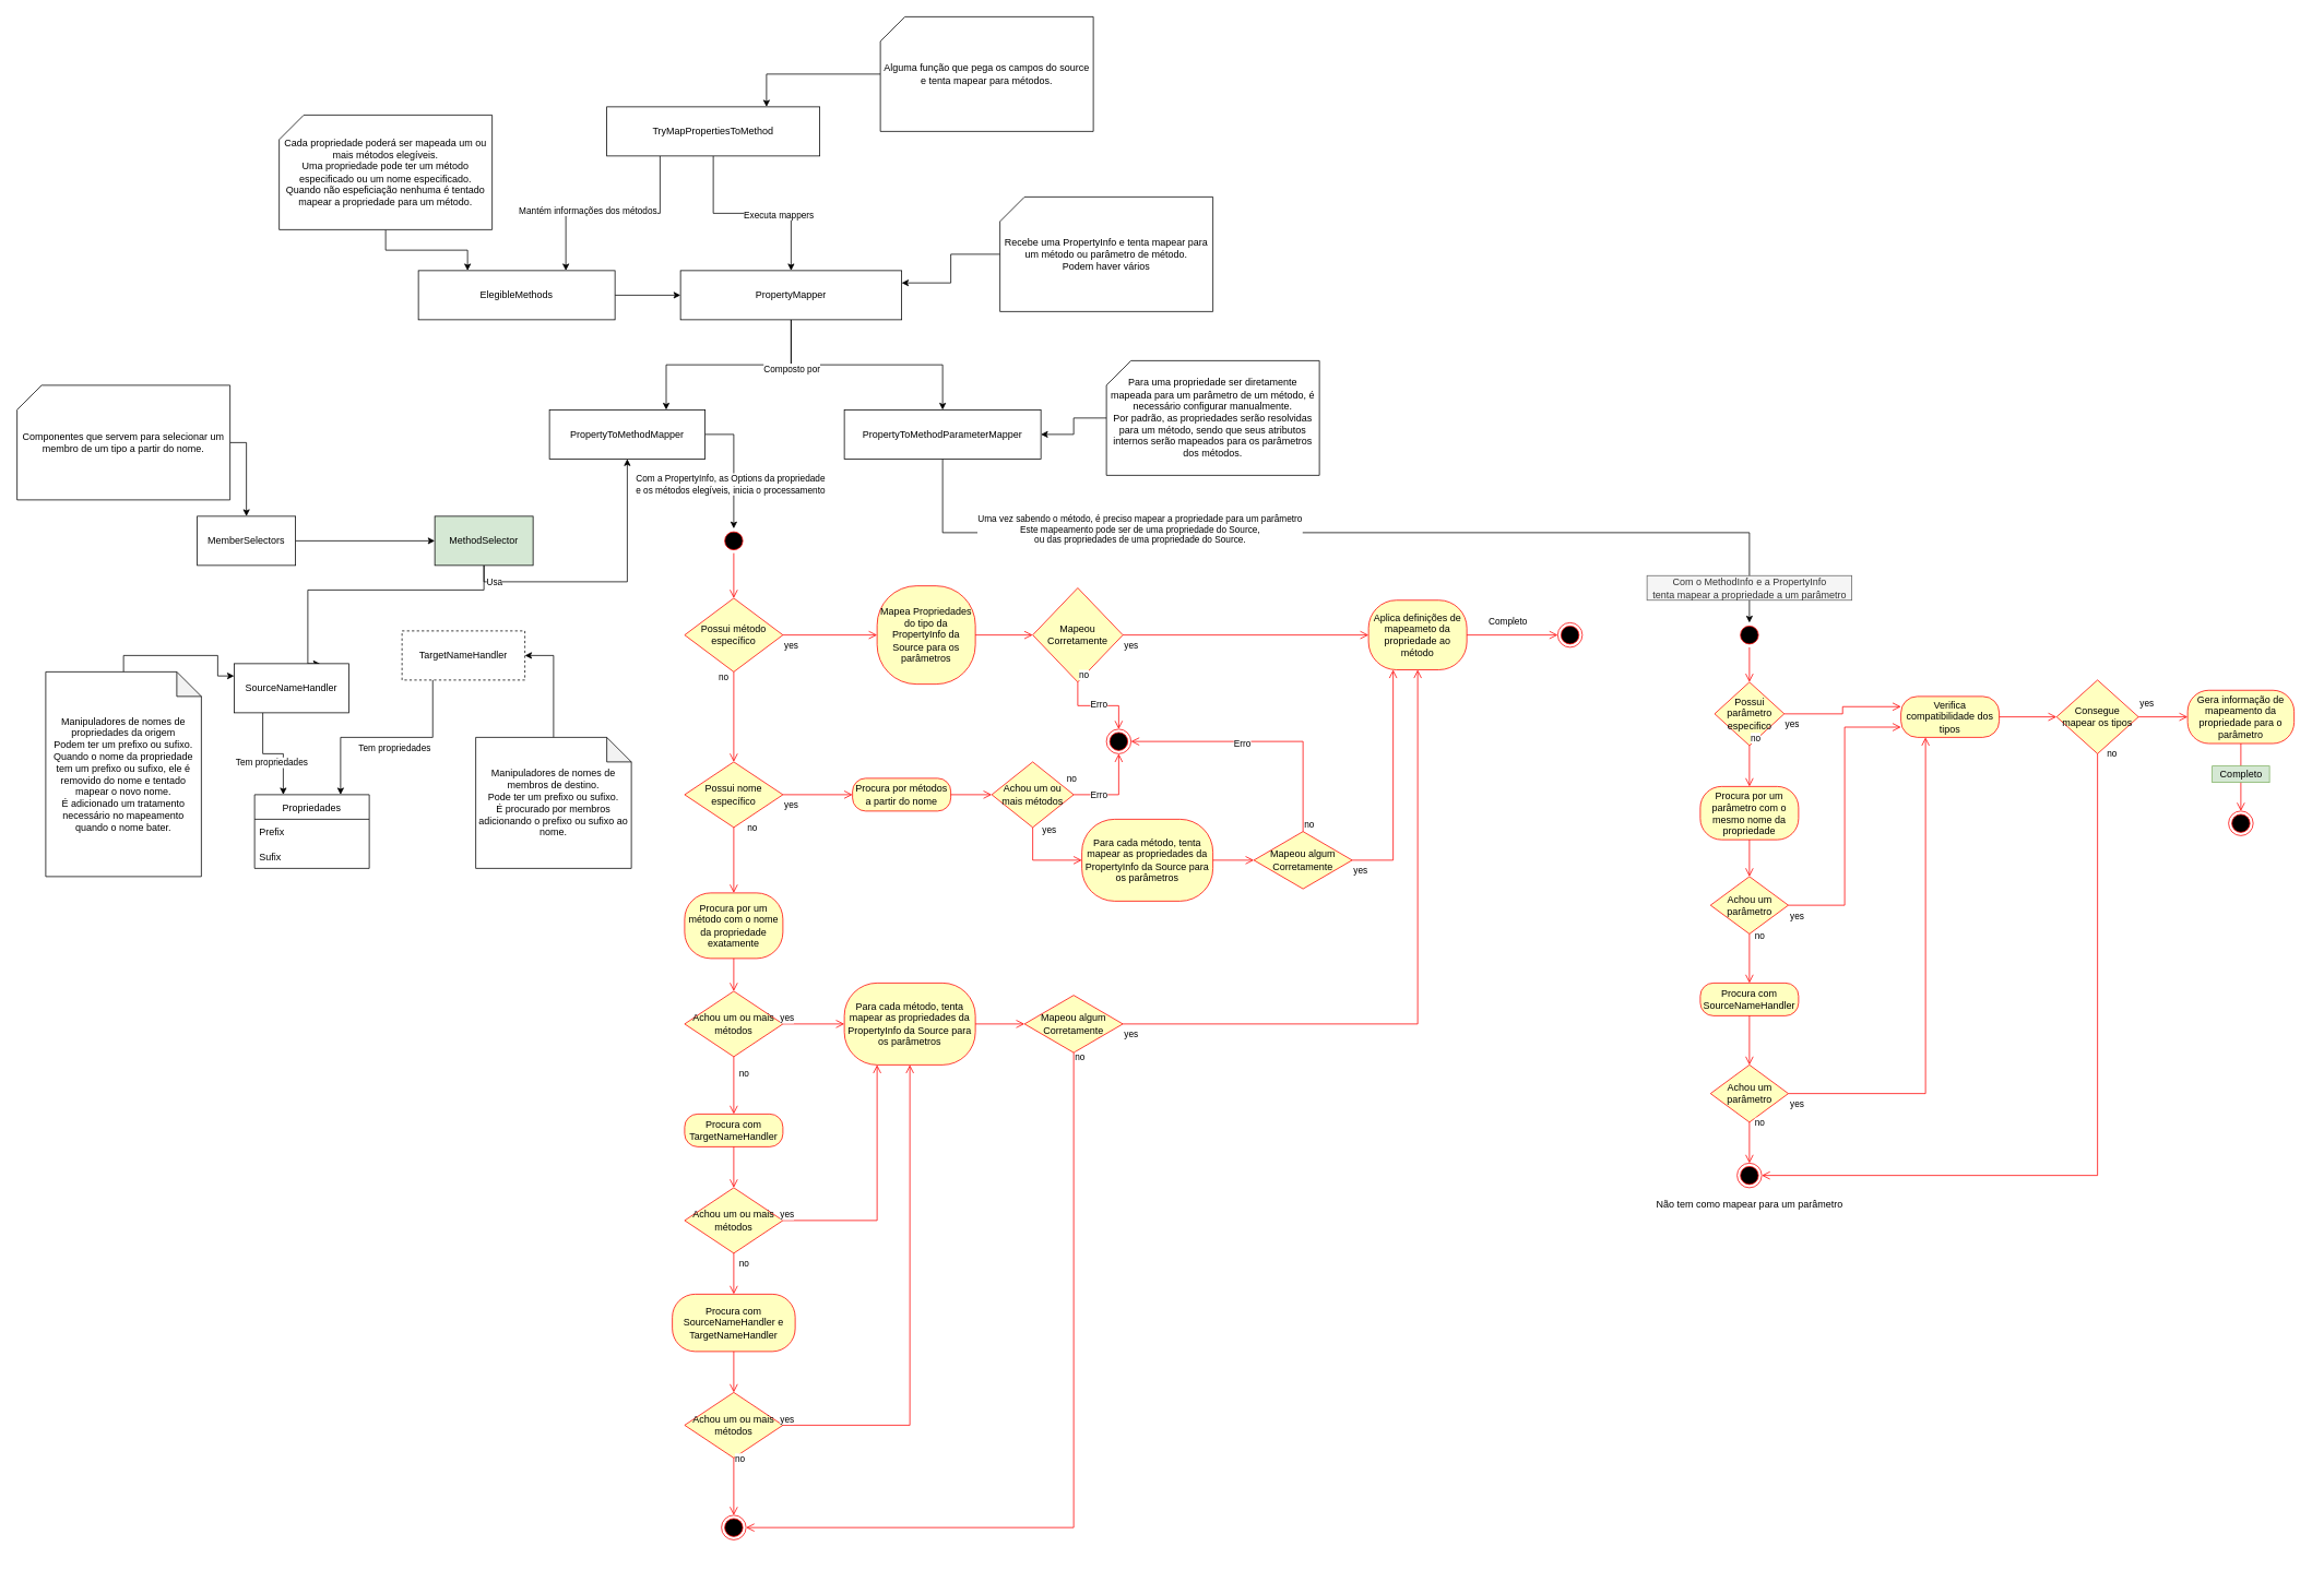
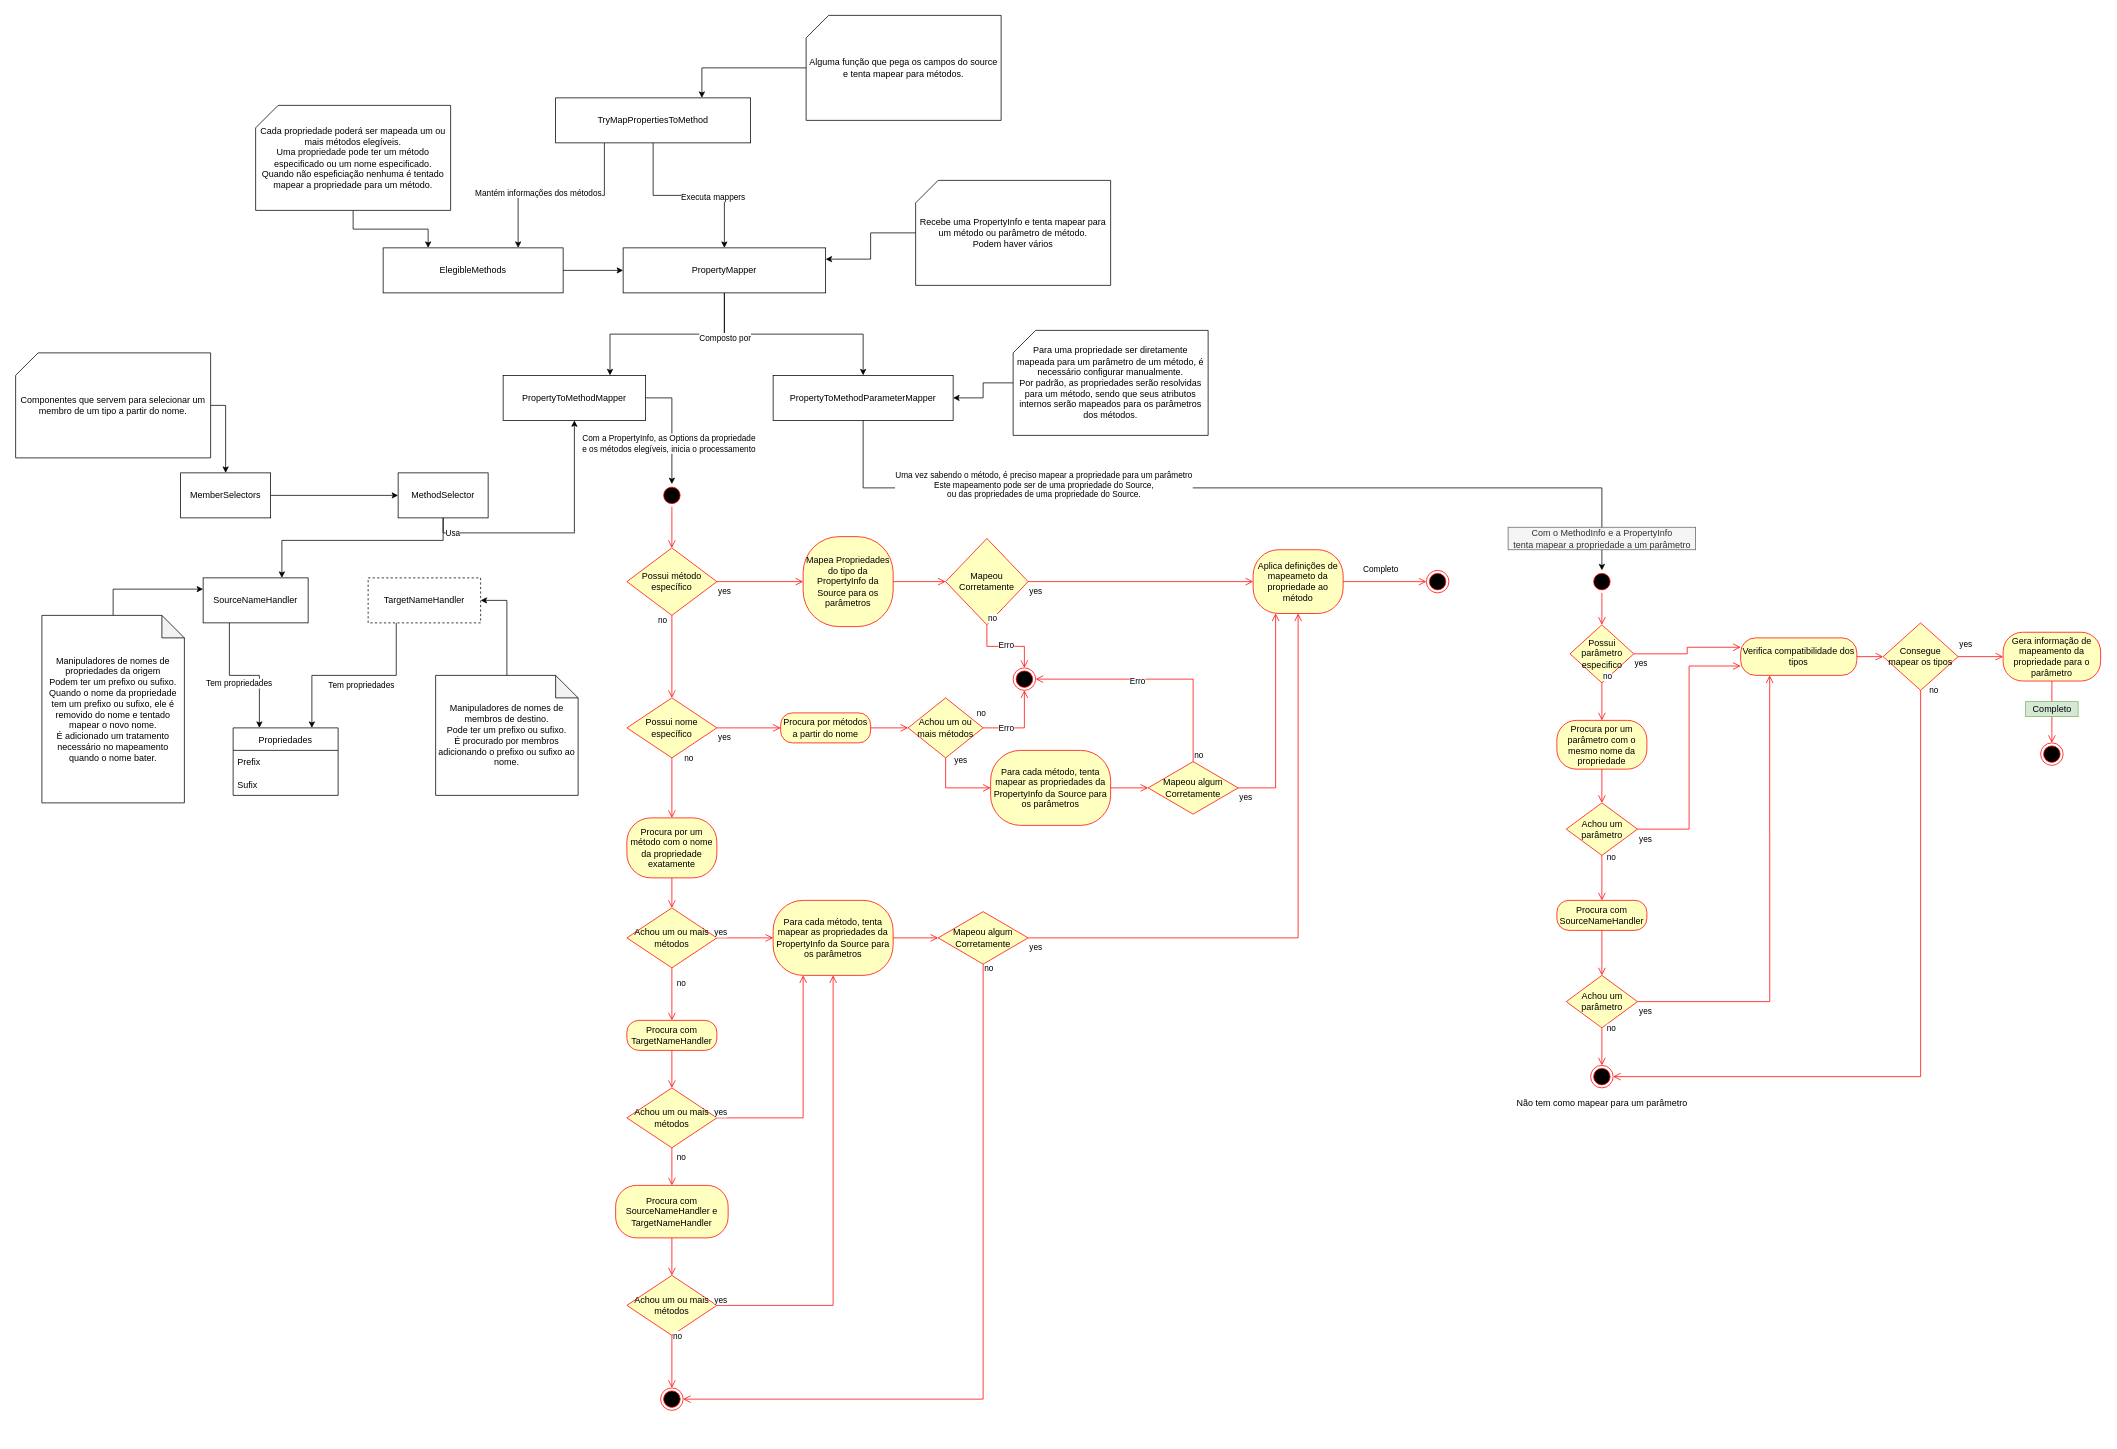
- <mxCell id="35" value="MethodSelector" style="rounded=0;whiteSpace=wrap;html=1;fillColor=#d5e8d4;" vertex="1" parent="1"><mxGeometry x="530" y="630" width="120" height="60" as="geometry" /></mxCell>
+ <mxCell id="35" value="MethodSelector" style="rounded=0;whiteSpace=wrap;html=1;" vertex="1" parent="1"><mxGeometry x="530" y="630" width="120" height="60" as="geometry" /></mxCell>
- <mxCell id="39" value="SourceNameHandler" style="rounded=0;whiteSpace=wrap;html=1;" vertex="1" parent="1"><mxGeometry x="285" y="810" width="140" height="60" as="geometry" /></mxCell>
+ <mxCell id="39" value="SourceNameHandler" style="rounded=0;whiteSpace=wrap;html=1;" vertex="1" parent="1"><mxGeometry x="270" y="770" width="140" height="60" as="geometry" /></mxCell>
- <mxCell id="120" value="Verifica compatibilidade dos tipos" style="rounded=1;whiteSpace=wrap;html=1;arcSize=40;fontColor=#000000;fillColor=#ffffc0;strokeColor=#ff0000;" vertex="1" parent="1"><mxGeometry x="2320" y="850" width="120" height="50" as="geometry" /></mxCell>
+ <mxCell id="120" value="Verifica compatibilidade dos tipos" style="rounded=1;whiteSpace=wrap;html=1;arcSize=40;fontColor=#000000;fillColor=#ffffc0;strokeColor=#ff0000;" vertex="1" parent="1"><mxGeometry x="2320" y="850" width="155" height="50" as="geometry" /></mxCell>
